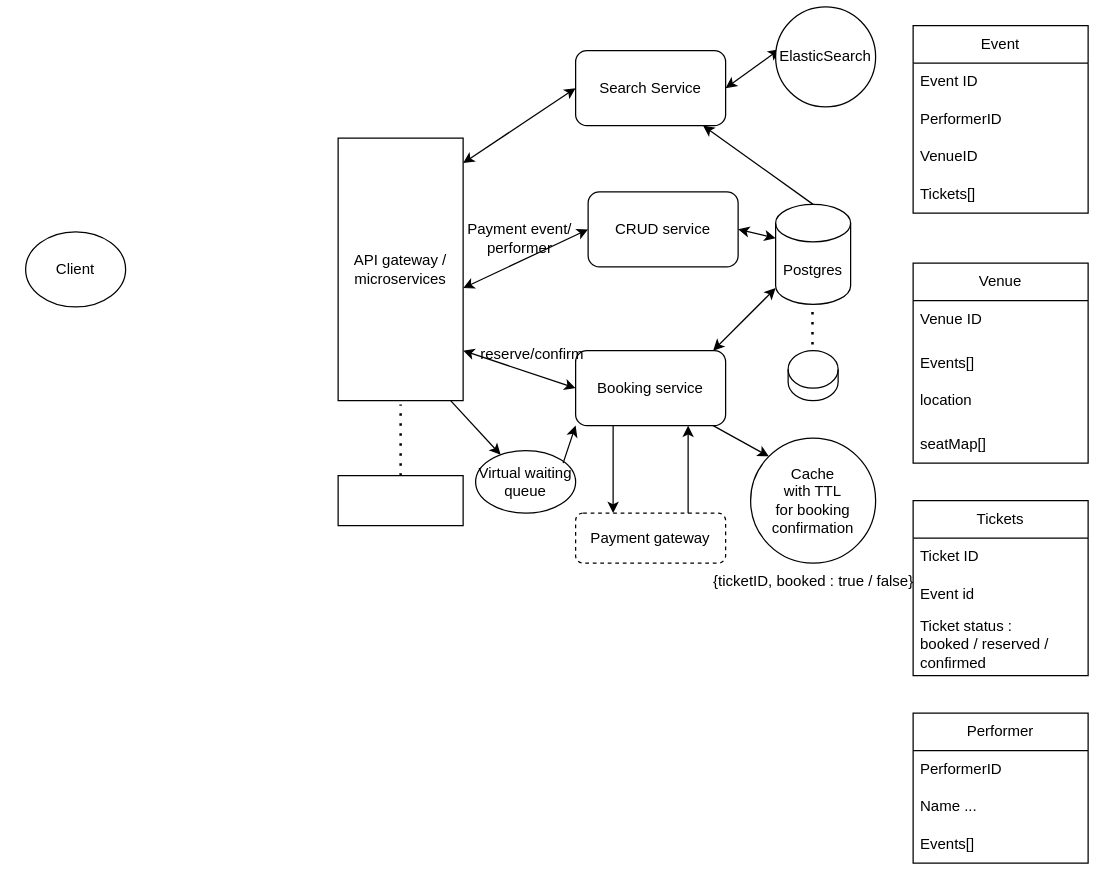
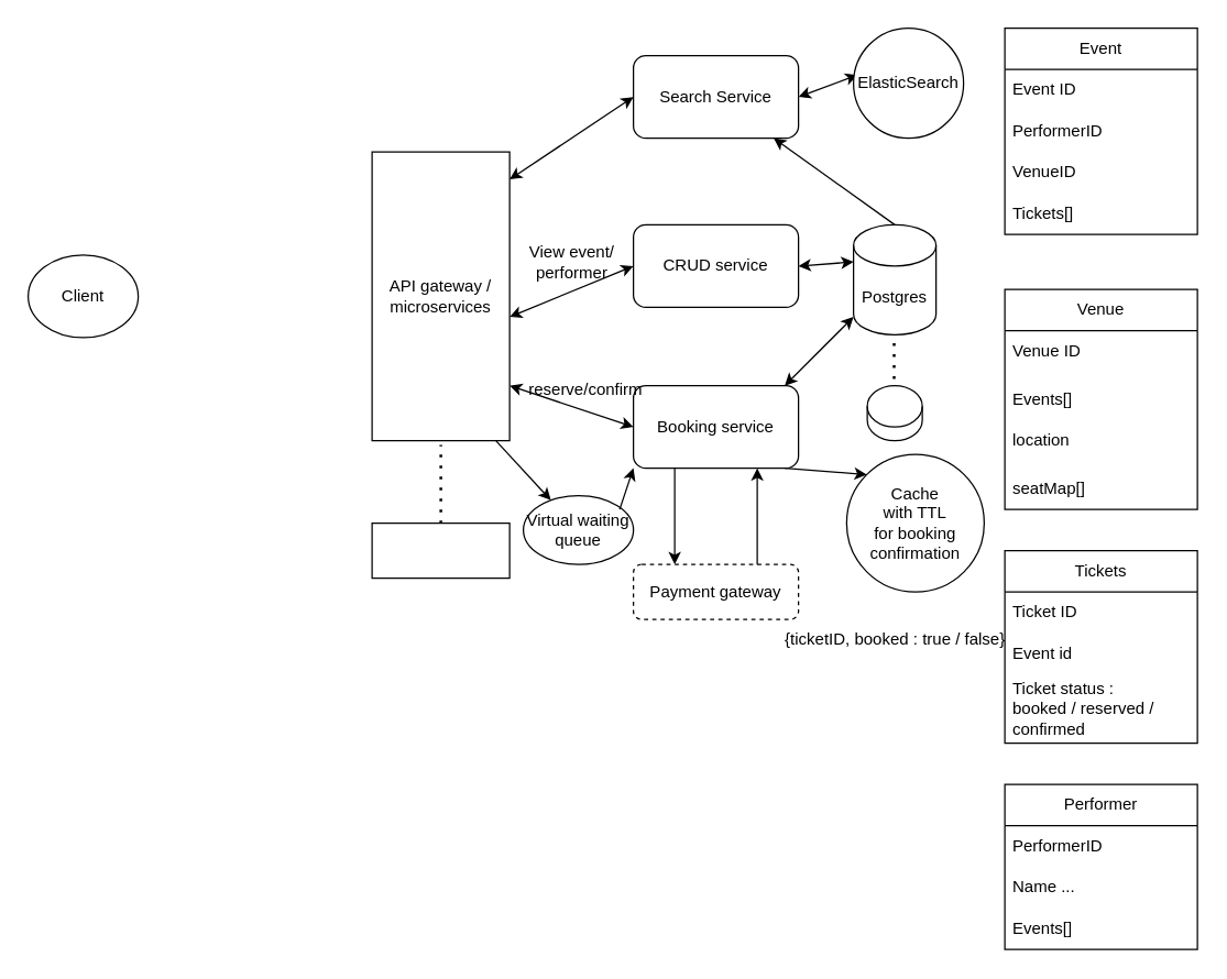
- <mxCell id="44" value="ElasticSearch" style="ellipse;whiteSpace=wrap;html=1;aspect=fixed;" vertex="1" parent="1"><mxGeometry x="620" y="5" width="80" height="80" as="geometry" /></mxCell>
+ <mxCell id="44" value="ElasticSearch" style="ellipse;whiteSpace=wrap;html=1;aspect=fixed;" vertex="1" parent="1"><mxGeometry x="620" y="20" width="80" height="80" as="geometry" /></mxCell>
- <mxCell id="23" value="CRUD service" style="rounded=1;whiteSpace=wrap;html=1;" vertex="1" parent="1"><mxGeometry x="470" y="153" width="120" height="60" as="geometry" /></mxCell>
+ <mxCell id="23" value="CRUD service" style="rounded=1;whiteSpace=wrap;html=1;" vertex="1" parent="1"><mxGeometry x="460" y="163" width="120" height="60" as="geometry" /></mxCell>
- <mxCell id="25" value="Payment event/&lt;br&gt;performer" style="text;html=1;align=center;verticalAlign=middle;resizable=0;points=[];autosize=1;strokeColor=none;fillColor=none;" vertex="1" parent="1"><mxGeometry x="370" y="170" width="90" height="40" as="geometry" /></mxCell>
+ <mxCell id="25" value="View event/&lt;br&gt;performer" style="text;html=1;align=center;verticalAlign=middle;resizable=0;points=[];autosize=1;strokeColor=none;fillColor=none;" vertex="1" parent="1"><mxGeometry x="370" y="170" width="90" height="40" as="geometry" /></mxCell>
- <mxCell id="36" value="Cache&lt;div&gt;with TTL&lt;br&gt;for booking confirmation&lt;/div&gt;" style="ellipse;whiteSpace=wrap;html=1;aspect=fixed;" vertex="1" parent="1"><mxGeometry x="600" y="350" width="100" height="100" as="geometry" /></mxCell>
+ <mxCell id="36" value="Cache&lt;div&gt;with TTL&lt;br&gt;for booking confirmation&lt;/div&gt;" style="ellipse;whiteSpace=wrap;html=1;aspect=fixed;" vertex="1" parent="1"><mxGeometry x="615" y="330" width="100" height="100" as="geometry" /></mxCell>
